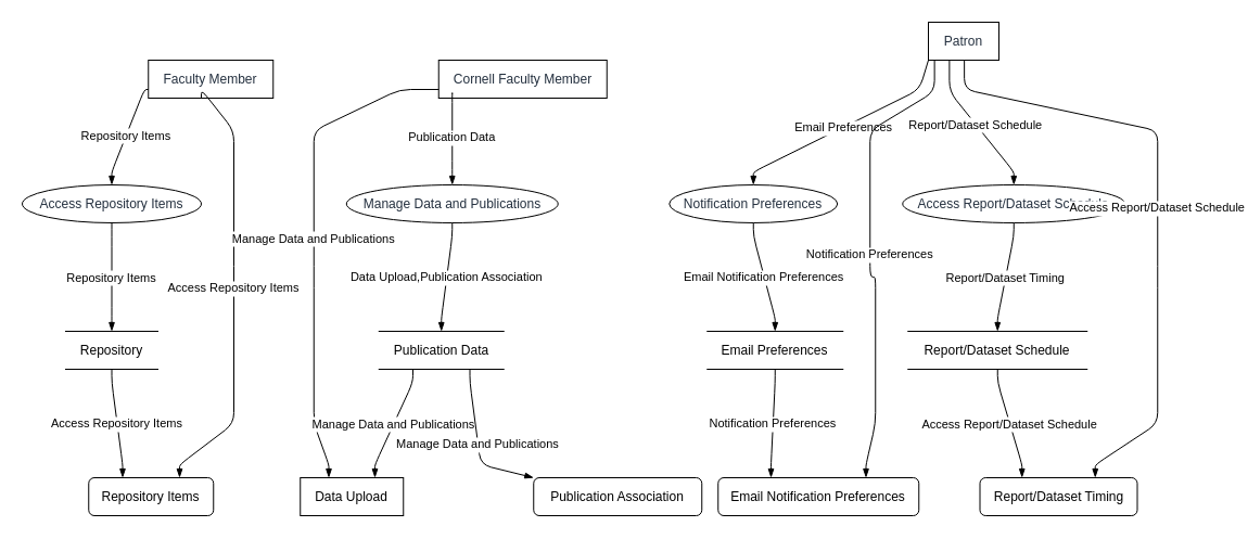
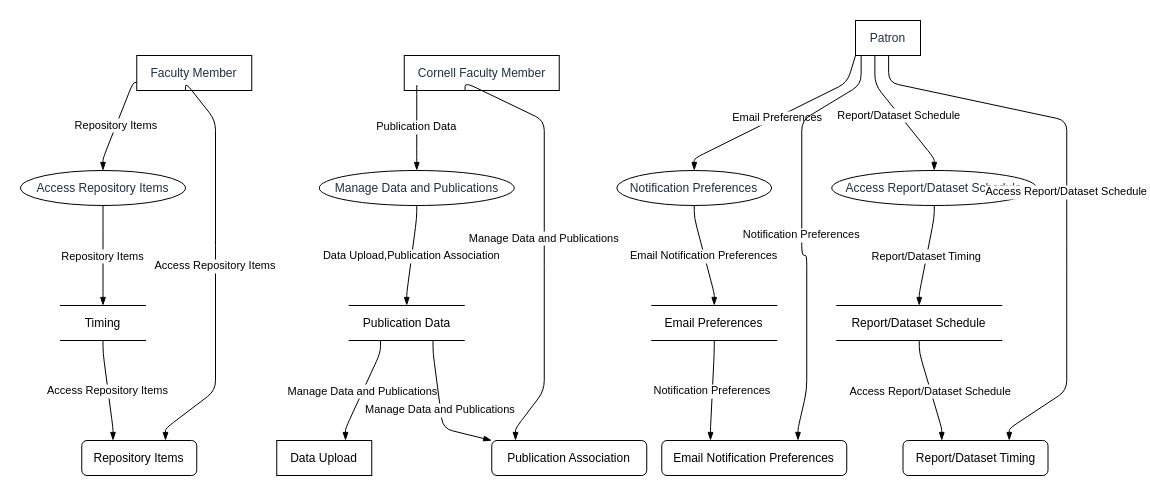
- <mxCell id="28" value="Manage Data and Publications" style="endArrow=blockThin;endFill=1;fontSize=11;orthogonal=1;noEdgeStyle=1;" edge="1" parent="1" source="3" target="14"><mxGeometry relative="1" as="geometry"><Array as="points"><mxPoint x="367.917" y="82" /><mxPoint x="288.75" y="120" /><mxPoint x="288.75" y="255" /><mxPoint x="288.75" y="255" /><mxPoint x="288.75" y="390" /><mxPoint x="302.5" y="428" /></Array></mxGeometry></mxCell>
+ <mxCell id="30" value="Manage Data and Publications" style="endArrow=blockThin;endFill=1;fontSize=11;orthogonal=1;noEdgeStyle=1;" edge="1" parent="1" source="3" target="15"><mxGeometry relative="1" as="geometry"><Array as="points"><mxPoint x="464.583" y="82" /><mxPoint x="543.75" y="120" /><mxPoint x="543.75" y="255" /><mxPoint x="543.75" y="255" /><mxPoint x="543.75" y="390" /><mxPoint x="515" y="428" /></Array></mxGeometry></mxCell>
- <mxCell id="9" value="Repository" style="html=1;dashed=0;whiteSpace=wrap;shape=partialRectangle;right=0;left=0;" vertex="1" parent="1"><mxGeometry x="60" y="305" width="85" height="35" as="geometry" /></mxCell>
+ <mxCell id="9" value="Timing" style="html=1;dashed=0;whiteSpace=wrap;shape=partialRectangle;right=0;left=0;" vertex="1" parent="1"><mxGeometry x="60" y="305" width="85" height="35" as="geometry" /></mxCell>
